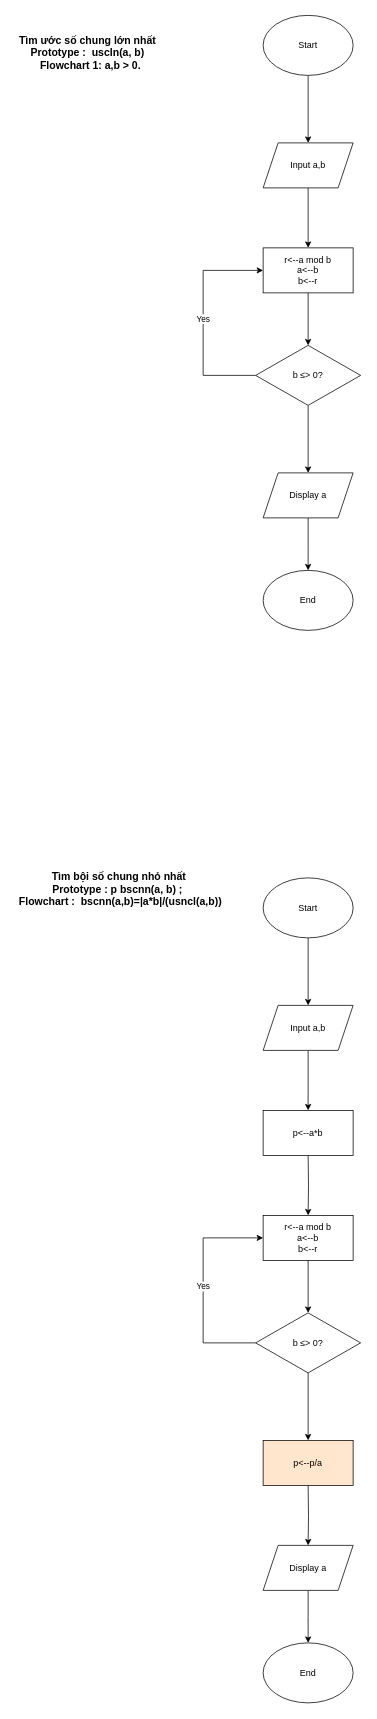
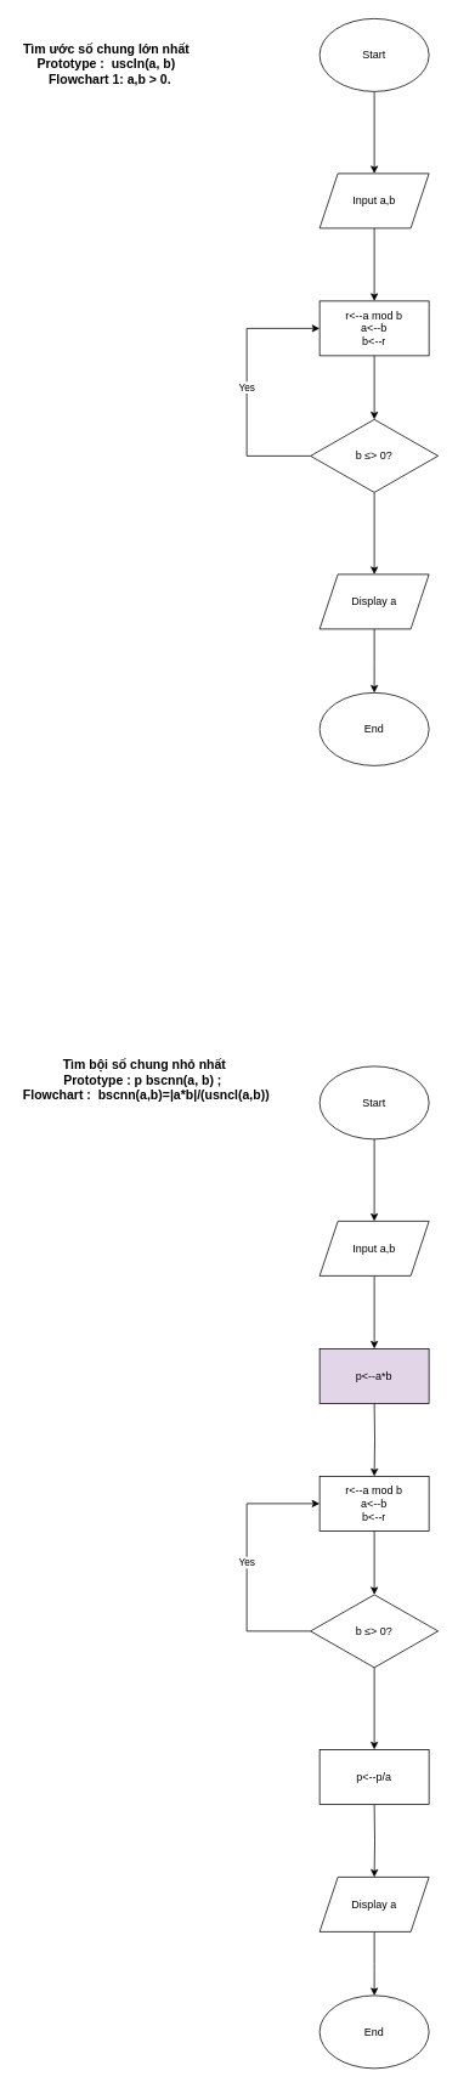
- <mxCell id="30" value="p&amp;lt;--a*b" style="whiteSpace=wrap;html=1;" vertex="1" parent="1"><mxGeometry x="350" y="1480" width="120" height="60" as="geometry" /></mxCell>
+ <mxCell id="30" value="p&amp;lt;--a*b" style="whiteSpace=wrap;html=1;fillColor=#e1d5e7;" vertex="1" parent="1"><mxGeometry x="350" y="1480" width="120" height="60" as="geometry" /></mxCell>
- <mxCell id="29" value="p&amp;lt;--p/a" style="whiteSpace=wrap;html=1;fillColor=#ffe6cc;" vertex="1" parent="1"><mxGeometry x="350" y="1920" width="120" height="60" as="geometry" /></mxCell>
+ <mxCell id="29" value="p&amp;lt;--p/a" style="whiteSpace=wrap;html=1;" vertex="1" parent="1"><mxGeometry x="350" y="1920" width="120" height="60" as="geometry" /></mxCell>
